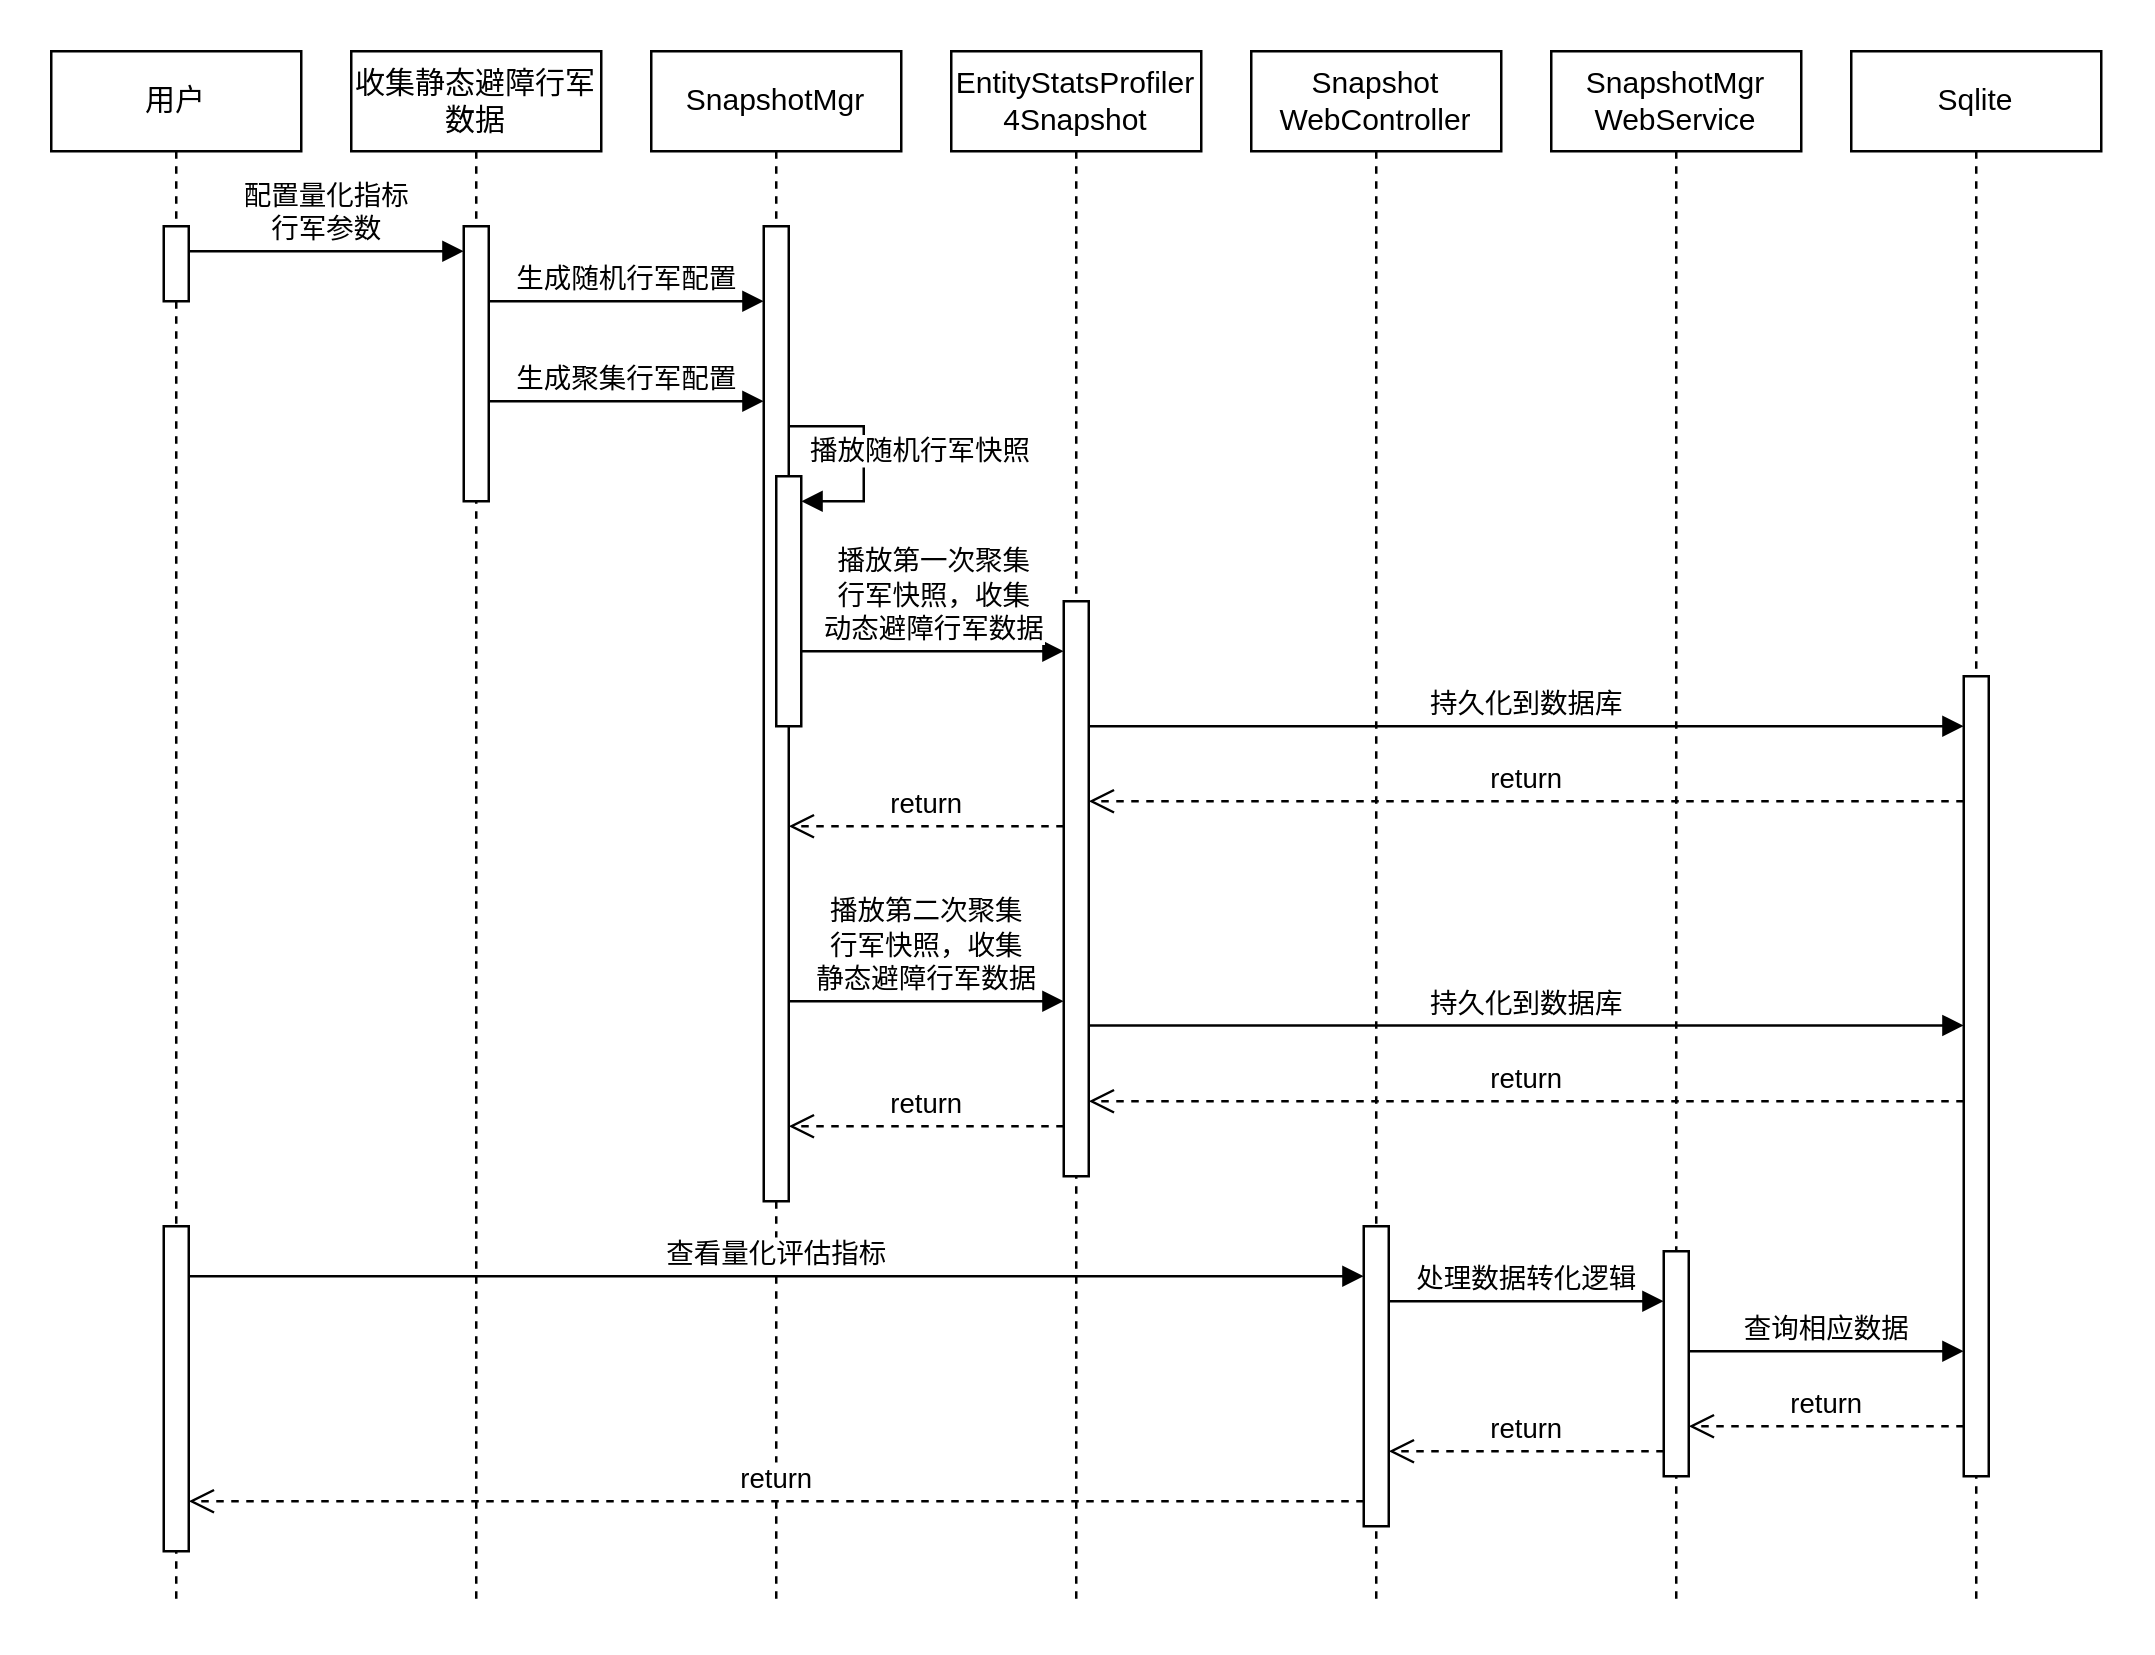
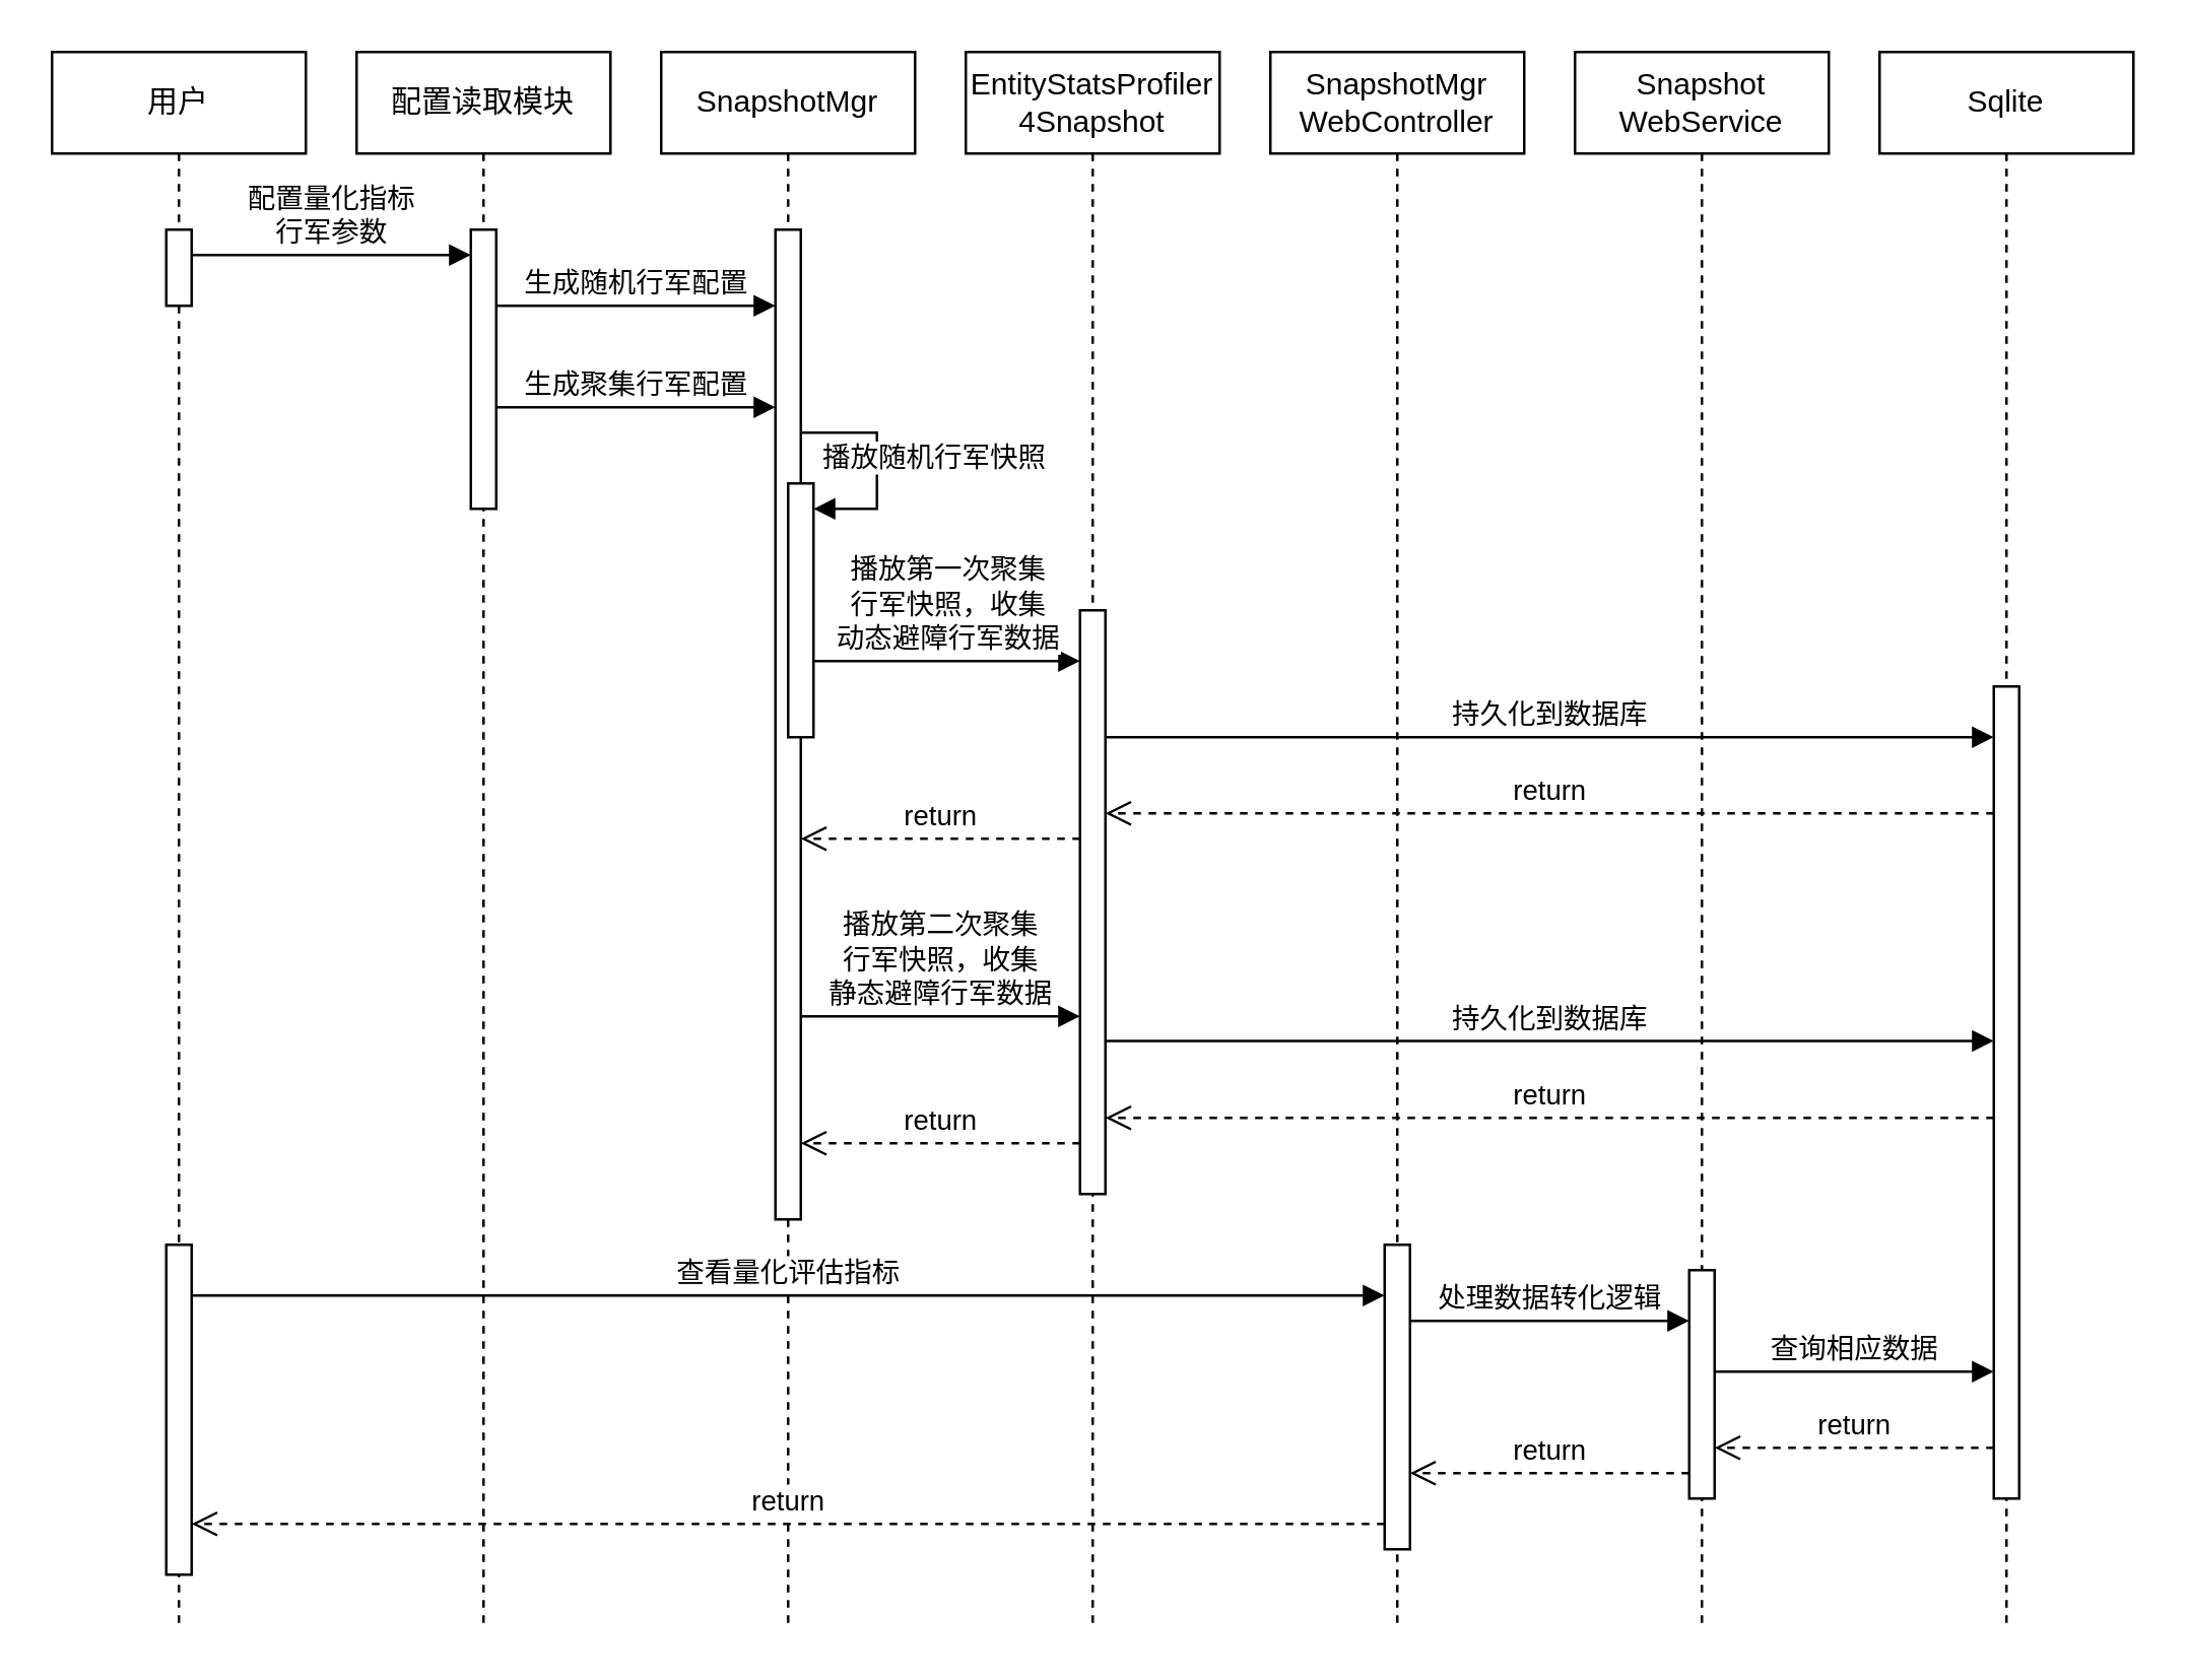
- <mxCell id="10" value="收集静态避障行军数据" style="shape=umlLifeline;perimeter=lifelinePerimeter;whiteSpace=wrap;html=1;container=1;dropTarget=0;collapsible=0;recursiveResize=0;outlineConnect=0;portConstraint=eastwest;newEdgeStyle={&quot;edgeStyle&quot;:&quot;elbowEdgeStyle&quot;,&quot;elbow&quot;:&quot;vertical&quot;,&quot;curved&quot;:0,&quot;rounded&quot;:0};" vertex="1" parent="1"><mxGeometry x="140" y="20" width="100" height="620" as="geometry" /></mxCell>
+ <mxCell id="10" value="配置读取模块" style="shape=umlLifeline;perimeter=lifelinePerimeter;whiteSpace=wrap;html=1;container=1;dropTarget=0;collapsible=0;recursiveResize=0;outlineConnect=0;portConstraint=eastwest;newEdgeStyle={&quot;edgeStyle&quot;:&quot;elbowEdgeStyle&quot;,&quot;elbow&quot;:&quot;vertical&quot;,&quot;curved&quot;:0,&quot;rounded&quot;:0};" vertex="1" parent="1"><mxGeometry x="140" y="20" width="100" height="620" as="geometry" /></mxCell>
- <mxCell id="18" value="Snapshot&lt;br&gt;WebController" style="shape=umlLifeline;perimeter=lifelinePerimeter;whiteSpace=wrap;html=1;container=1;dropTarget=0;collapsible=0;recursiveResize=0;outlineConnect=0;portConstraint=eastwest;newEdgeStyle={&quot;edgeStyle&quot;:&quot;elbowEdgeStyle&quot;,&quot;elbow&quot;:&quot;vertical&quot;,&quot;curved&quot;:0,&quot;rounded&quot;:0};" vertex="1" parent="1"><mxGeometry x="500" y="20" width="100" height="620" as="geometry" /></mxCell>
+ <mxCell id="18" value="SnapshotMgr&lt;br&gt;WebController" style="shape=umlLifeline;perimeter=lifelinePerimeter;whiteSpace=wrap;html=1;container=1;dropTarget=0;collapsible=0;recursiveResize=0;outlineConnect=0;portConstraint=eastwest;newEdgeStyle={&quot;edgeStyle&quot;:&quot;elbowEdgeStyle&quot;,&quot;elbow&quot;:&quot;vertical&quot;,&quot;curved&quot;:0,&quot;rounded&quot;:0};" vertex="1" parent="1"><mxGeometry x="500" y="20" width="100" height="620" as="geometry" /></mxCell>
- <mxCell id="5" value="SnapshotMgr&lt;br&gt;WebService" style="shape=umlLifeline;perimeter=lifelinePerimeter;whiteSpace=wrap;html=1;container=1;dropTarget=0;collapsible=0;recursiveResize=0;outlineConnect=0;portConstraint=eastwest;newEdgeStyle={&quot;edgeStyle&quot;:&quot;elbowEdgeStyle&quot;,&quot;elbow&quot;:&quot;vertical&quot;,&quot;curved&quot;:0,&quot;rounded&quot;:0};" vertex="1" parent="1"><mxGeometry x="620" y="20" width="100" height="620" as="geometry" /></mxCell>
+ <mxCell id="5" value="Snapshot&lt;br&gt;WebService" style="shape=umlLifeline;perimeter=lifelinePerimeter;whiteSpace=wrap;html=1;container=1;dropTarget=0;collapsible=0;recursiveResize=0;outlineConnect=0;portConstraint=eastwest;newEdgeStyle={&quot;edgeStyle&quot;:&quot;elbowEdgeStyle&quot;,&quot;elbow&quot;:&quot;vertical&quot;,&quot;curved&quot;:0,&quot;rounded&quot;:0};" vertex="1" parent="1"><mxGeometry x="620" y="20" width="100" height="620" as="geometry" /></mxCell>
